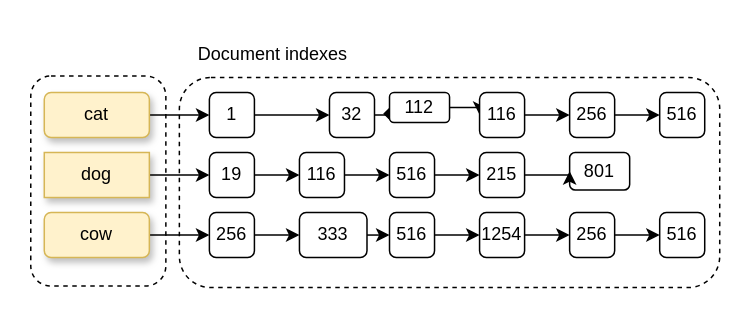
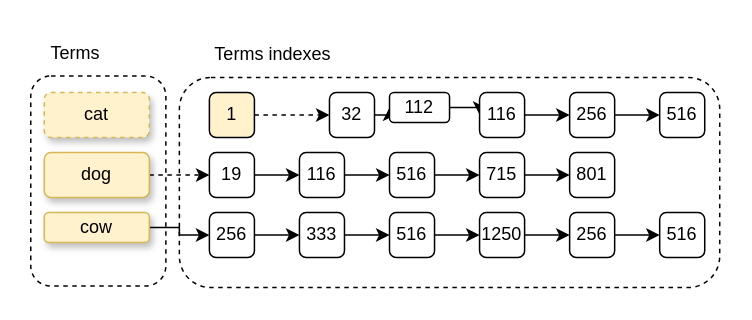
+ <mxCell id="41" value="Terms" style="text;html=1;strokeColor=none;fillColor=none;align=center;verticalAlign=middle;whiteSpace=wrap;rounded=0;shadow=0;dashed=1;" vertex="1" parent="1"><mxGeometry x="20" y="20" width="60" height="30" as="geometry" /></mxCell>
- <mxCell id="42" value="Document indexes" style="text;html=1;strokeColor=none;fillColor=none;align=center;verticalAlign=middle;whiteSpace=wrap;rounded=0;shadow=0;dashed=1;" vertex="1" parent="1"><mxGeometry x="124" y="21" width="115" height="30" as="geometry" /></mxCell>
+ <mxCell id="42" value="Terms indexes" style="text;html=1;strokeColor=none;fillColor=none;align=center;verticalAlign=middle;whiteSpace=wrap;rounded=0;shadow=0;dashed=1;" vertex="1" parent="1"><mxGeometry x="124" y="21" width="115" height="30" as="geometry" /></mxCell>
- <mxCell id="3" value="cat" style="rounded=1;whiteSpace=wrap;html=1;fillColor=#fff2cc;strokeColor=#d6b656;shadow=1;" vertex="1" parent="1"><mxGeometry x="29" y="61" width="70" height="30" as="geometry" /></mxCell>
+ <mxCell id="3" value="cat" style="rounded=1;whiteSpace=wrap;html=1;fillColor=#fff2cc;strokeColor=#d6b656;shadow=1;dashed=1;" vertex="1" parent="1"><mxGeometry x="29" y="61" width="70" height="30" as="geometry" /></mxCell>
- <mxCell id="2" style="edgeStyle=orthogonalEdgeStyle;rounded=0;orthogonalLoop=1;jettySize=auto;html=1;exitX=1;exitY=0.5;exitDx=0;exitDy=0;entryX=0;entryY=0.5;entryDx=0;entryDy=0;" edge="1" parent="1" source="3" target="5"><mxGeometry relative="1" as="geometry" /></mxCell>
- <mxCell id="5" value="1" style="rounded=1;whiteSpace=wrap;html=1;" vertex="1" parent="1"><mxGeometry x="139" y="61" width="30" height="30" as="geometry" /></mxCell>
+ <mxCell id="5" value="1" style="rounded=1;whiteSpace=wrap;html=1;fillColor=#fff2cc;" vertex="1" parent="1"><mxGeometry x="139" y="61" width="30" height="30" as="geometry" /></mxCell>
- <mxCell id="4" style="edgeStyle=orthogonalEdgeStyle;rounded=0;orthogonalLoop=1;jettySize=auto;html=1;exitX=1;exitY=0.5;exitDx=0;exitDy=0;entryX=0;entryY=0.5;entryDx=0;entryDy=0;" edge="1" parent="1" source="5" target="10"><mxGeometry relative="1" as="geometry" /></mxCell>
+ <mxCell id="4" style="edgeStyle=orthogonalEdgeStyle;rounded=0;orthogonalLoop=1;jettySize=auto;html=1;exitX=1;exitY=0.5;exitDx=0;exitDy=0;entryX=0;entryY=0.5;entryDx=0;entryDy=0;dashed=1;" edge="1" parent="1" source="5" target="10"><mxGeometry relative="1" as="geometry" /></mxCell>
- <mxCell id="9" style="edgeStyle=orthogonalEdgeStyle;rounded=0;orthogonalLoop=1;jettySize=auto;html=1;exitX=1;exitY=0.5;exitDx=0;exitDy=0;entryX=0;entryY=0.5;entryDx=0;entryDy=0;endArrow=diamond;" edge="1" parent="1" source="10" target="12"><mxGeometry relative="1" as="geometry" /></mxCell>
+ <mxCell id="9" style="edgeStyle=orthogonalEdgeStyle;rounded=0;orthogonalLoop=1;jettySize=auto;html=1;exitX=1;exitY=0.5;exitDx=0;exitDy=0;entryX=0;entryY=0.5;entryDx=0;entryDy=0;" edge="1" parent="1" source="10" target="12"><mxGeometry relative="1" as="geometry" /></mxCell>
- <mxCell id="35" value="801" style="rounded=1;whiteSpace=wrap;html=1;" vertex="1" parent="1"><mxGeometry x="379" y="101" width="40" height="25" as="geometry" /></mxCell>
+ <mxCell id="35" value="801" style="rounded=1;whiteSpace=wrap;html=1;" vertex="1" parent="1"><mxGeometry x="379" y="101" width="30" height="30" as="geometry" /></mxCell>
- <mxCell id="16" value="dog" style="whiteSpace=wrap;html=1;fillColor=#fff2cc;strokeColor=#d6b656;shadow=1;rounded=0;" vertex="1" parent="1"><mxGeometry x="29" y="101" width="70" height="30" as="geometry" /></mxCell>
+ <mxCell id="16" value="dog" style="rounded=1;whiteSpace=wrap;html=1;fillColor=#fff2cc;strokeColor=#d6b656;shadow=1;" vertex="1" parent="1"><mxGeometry x="29" y="101" width="70" height="30" as="geometry" /></mxCell>
- <mxCell id="15" style="edgeStyle=orthogonalEdgeStyle;rounded=0;orthogonalLoop=1;jettySize=auto;html=1;exitX=1;exitY=0.5;exitDx=0;exitDy=0;entryX=0;entryY=0.5;entryDx=0;entryDy=0;" edge="1" source="16" target="18" parent="1"><mxGeometry relative="1" as="geometry" /></mxCell>
+ <mxCell id="15" style="edgeStyle=orthogonalEdgeStyle;rounded=0;orthogonalLoop=1;jettySize=auto;html=1;exitX=1;exitY=0.5;exitDx=0;exitDy=0;entryX=0;entryY=0.5;entryDx=0;entryDy=0;dashed=1;" edge="1" source="16" target="18" parent="1"><mxGeometry relative="1" as="geometry" /></mxCell>
- <mxCell id="38" value="215" style="rounded=1;whiteSpace=wrap;html=1;" vertex="1" parent="1"><mxGeometry x="319" y="101" width="30" height="30" as="geometry" /></mxCell>
+ <mxCell id="38" value="715" style="rounded=1;whiteSpace=wrap;html=1;" vertex="1" parent="1"><mxGeometry x="319" y="101" width="30" height="30" as="geometry" /></mxCell>
- <mxCell id="23" value="cow" style="rounded=1;whiteSpace=wrap;html=1;fillColor=#fff2cc;strokeColor=#d6b656;shadow=1;" vertex="1" parent="1"><mxGeometry x="29" y="141" width="70" height="30" as="geometry" /></mxCell>
+ <mxCell id="23" value="cow" style="rounded=1;whiteSpace=wrap;html=1;fillColor=#fff2cc;strokeColor=#d6b656;shadow=1;" vertex="1" parent="1"><mxGeometry x="29" y="141" width="70" height="20" as="geometry" /></mxCell>
- <mxCell id="30" value="333" style="rounded=1;whiteSpace=wrap;html=1;" vertex="1" parent="1"><mxGeometry x="199" y="141" width="45" height="30" as="geometry" /></mxCell>
+ <mxCell id="30" value="333" style="rounded=1;whiteSpace=wrap;html=1;" vertex="1" parent="1"><mxGeometry x="199" y="141" width="30" height="30" as="geometry" /></mxCell>
- <mxCell id="34" value="1254" style="rounded=1;whiteSpace=wrap;html=1;" vertex="1" parent="1"><mxGeometry x="319" y="141" width="30" height="30" as="geometry" /></mxCell>
+ <mxCell id="34" value="1250" style="rounded=1;whiteSpace=wrap;html=1;" vertex="1" parent="1"><mxGeometry x="319" y="141" width="30" height="30" as="geometry" /></mxCell>
